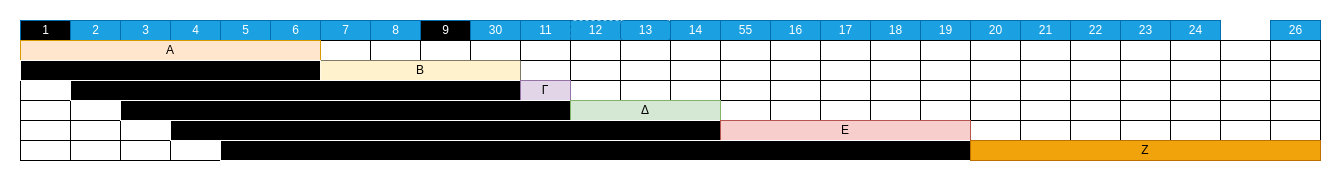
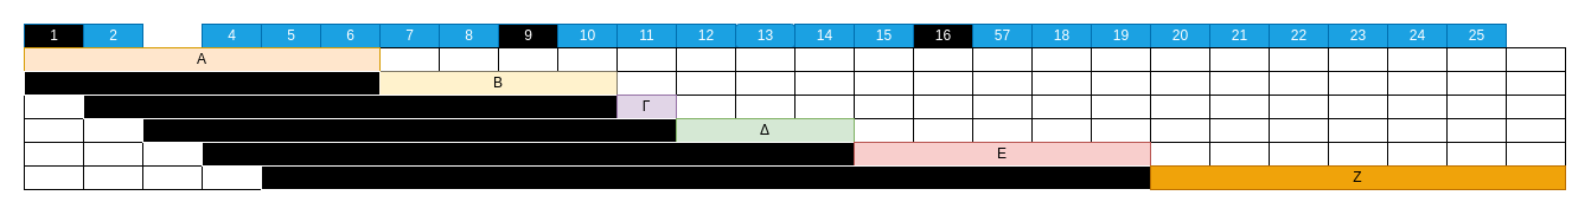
- <mxCell id="4" value="3" style="align=center;html=1;fillColor=#1ba1e2;fontColor=#ffffff;strokeColor=#006EAF;" vertex="1" parent="1"><mxGeometry x="120" y="20" width="50" height="20" as="geometry" /></mxCell>
- <mxCell id="11" value="30" style="align=center;html=1;fillColor=#1ba1e2;fontColor=#ffffff;strokeColor=#006EAF;" vertex="1" parent="1"><mxGeometry x="470" y="20" width="50" height="20" as="geometry" /></mxCell>
+ <mxCell id="11" value="10" style="align=center;html=1;fillColor=#1ba1e2;fontColor=#ffffff;strokeColor=#006EAF;" vertex="1" parent="1"><mxGeometry x="470" y="20" width="50" height="20" as="geometry" /></mxCell>
- <mxCell id="13" value="12" style="align=center;html=1;fillColor=#1ba1e2;fontColor=#ffffff;strokeColor=#006EAF;dashed=1;" vertex="1" parent="1"><mxGeometry x="570" y="20" width="50" height="20" as="geometry" /></mxCell>
+ <mxCell id="13" value="12" style="align=center;html=1;fillColor=#1ba1e2;fontColor=#ffffff;strokeColor=#006EAF;" vertex="1" parent="1"><mxGeometry x="570" y="20" width="50" height="20" as="geometry" /></mxCell>
- <mxCell id="16" value="55" style="align=center;html=1;fillColor=#1ba1e2;fontColor=#ffffff;strokeColor=#006EAF;" vertex="1" parent="1"><mxGeometry x="720" y="20" width="50" height="20" as="geometry" /></mxCell>
+ <mxCell id="16" value="15" style="align=center;html=1;fillColor=#1ba1e2;fontColor=#ffffff;strokeColor=#006EAF;" vertex="1" parent="1"><mxGeometry x="720" y="20" width="50" height="20" as="geometry" /></mxCell>
- <mxCell id="17" value="16" style="align=center;html=1;fillColor=#1ba1e2;fontColor=#ffffff;strokeColor=#006EAF;" vertex="1" parent="1"><mxGeometry x="770" y="20" width="50" height="20" as="geometry" /></mxCell>
+ <mxCell id="17" value="16" style="align=center;html=1;fillColor=#000000;fontColor=#ffffff;strokeColor=#006EAF;" vertex="1" parent="1"><mxGeometry x="770" y="20" width="50" height="20" as="geometry" /></mxCell>
- <mxCell id="18" value="17" style="align=center;html=1;fillColor=#1ba1e2;fontColor=#ffffff;strokeColor=#006EAF;" vertex="1" parent="1"><mxGeometry x="820" y="20" width="50" height="20" as="geometry" /></mxCell>
+ <mxCell id="18" value="57" style="align=center;html=1;fillColor=#1ba1e2;fontColor=#ffffff;strokeColor=#006EAF;" vertex="1" parent="1"><mxGeometry x="820" y="20" width="50" height="20" as="geometry" /></mxCell>
+ <mxCell id="26" value="25" style="align=center;html=1;fillColor=#1ba1e2;fontColor=#ffffff;strokeColor=#006EAF;" vertex="1" parent="1"><mxGeometry x="1220" y="20" width="50" height="20" as="geometry" /></mxCell>
- <mxCell id="27" value="26" style="align=center;html=1;fillColor=#1ba1e2;fontColor=#ffffff;strokeColor=#006EAF;" vertex="1" parent="1"><mxGeometry x="1270" y="20" width="50" height="20" as="geometry" /></mxCell>
